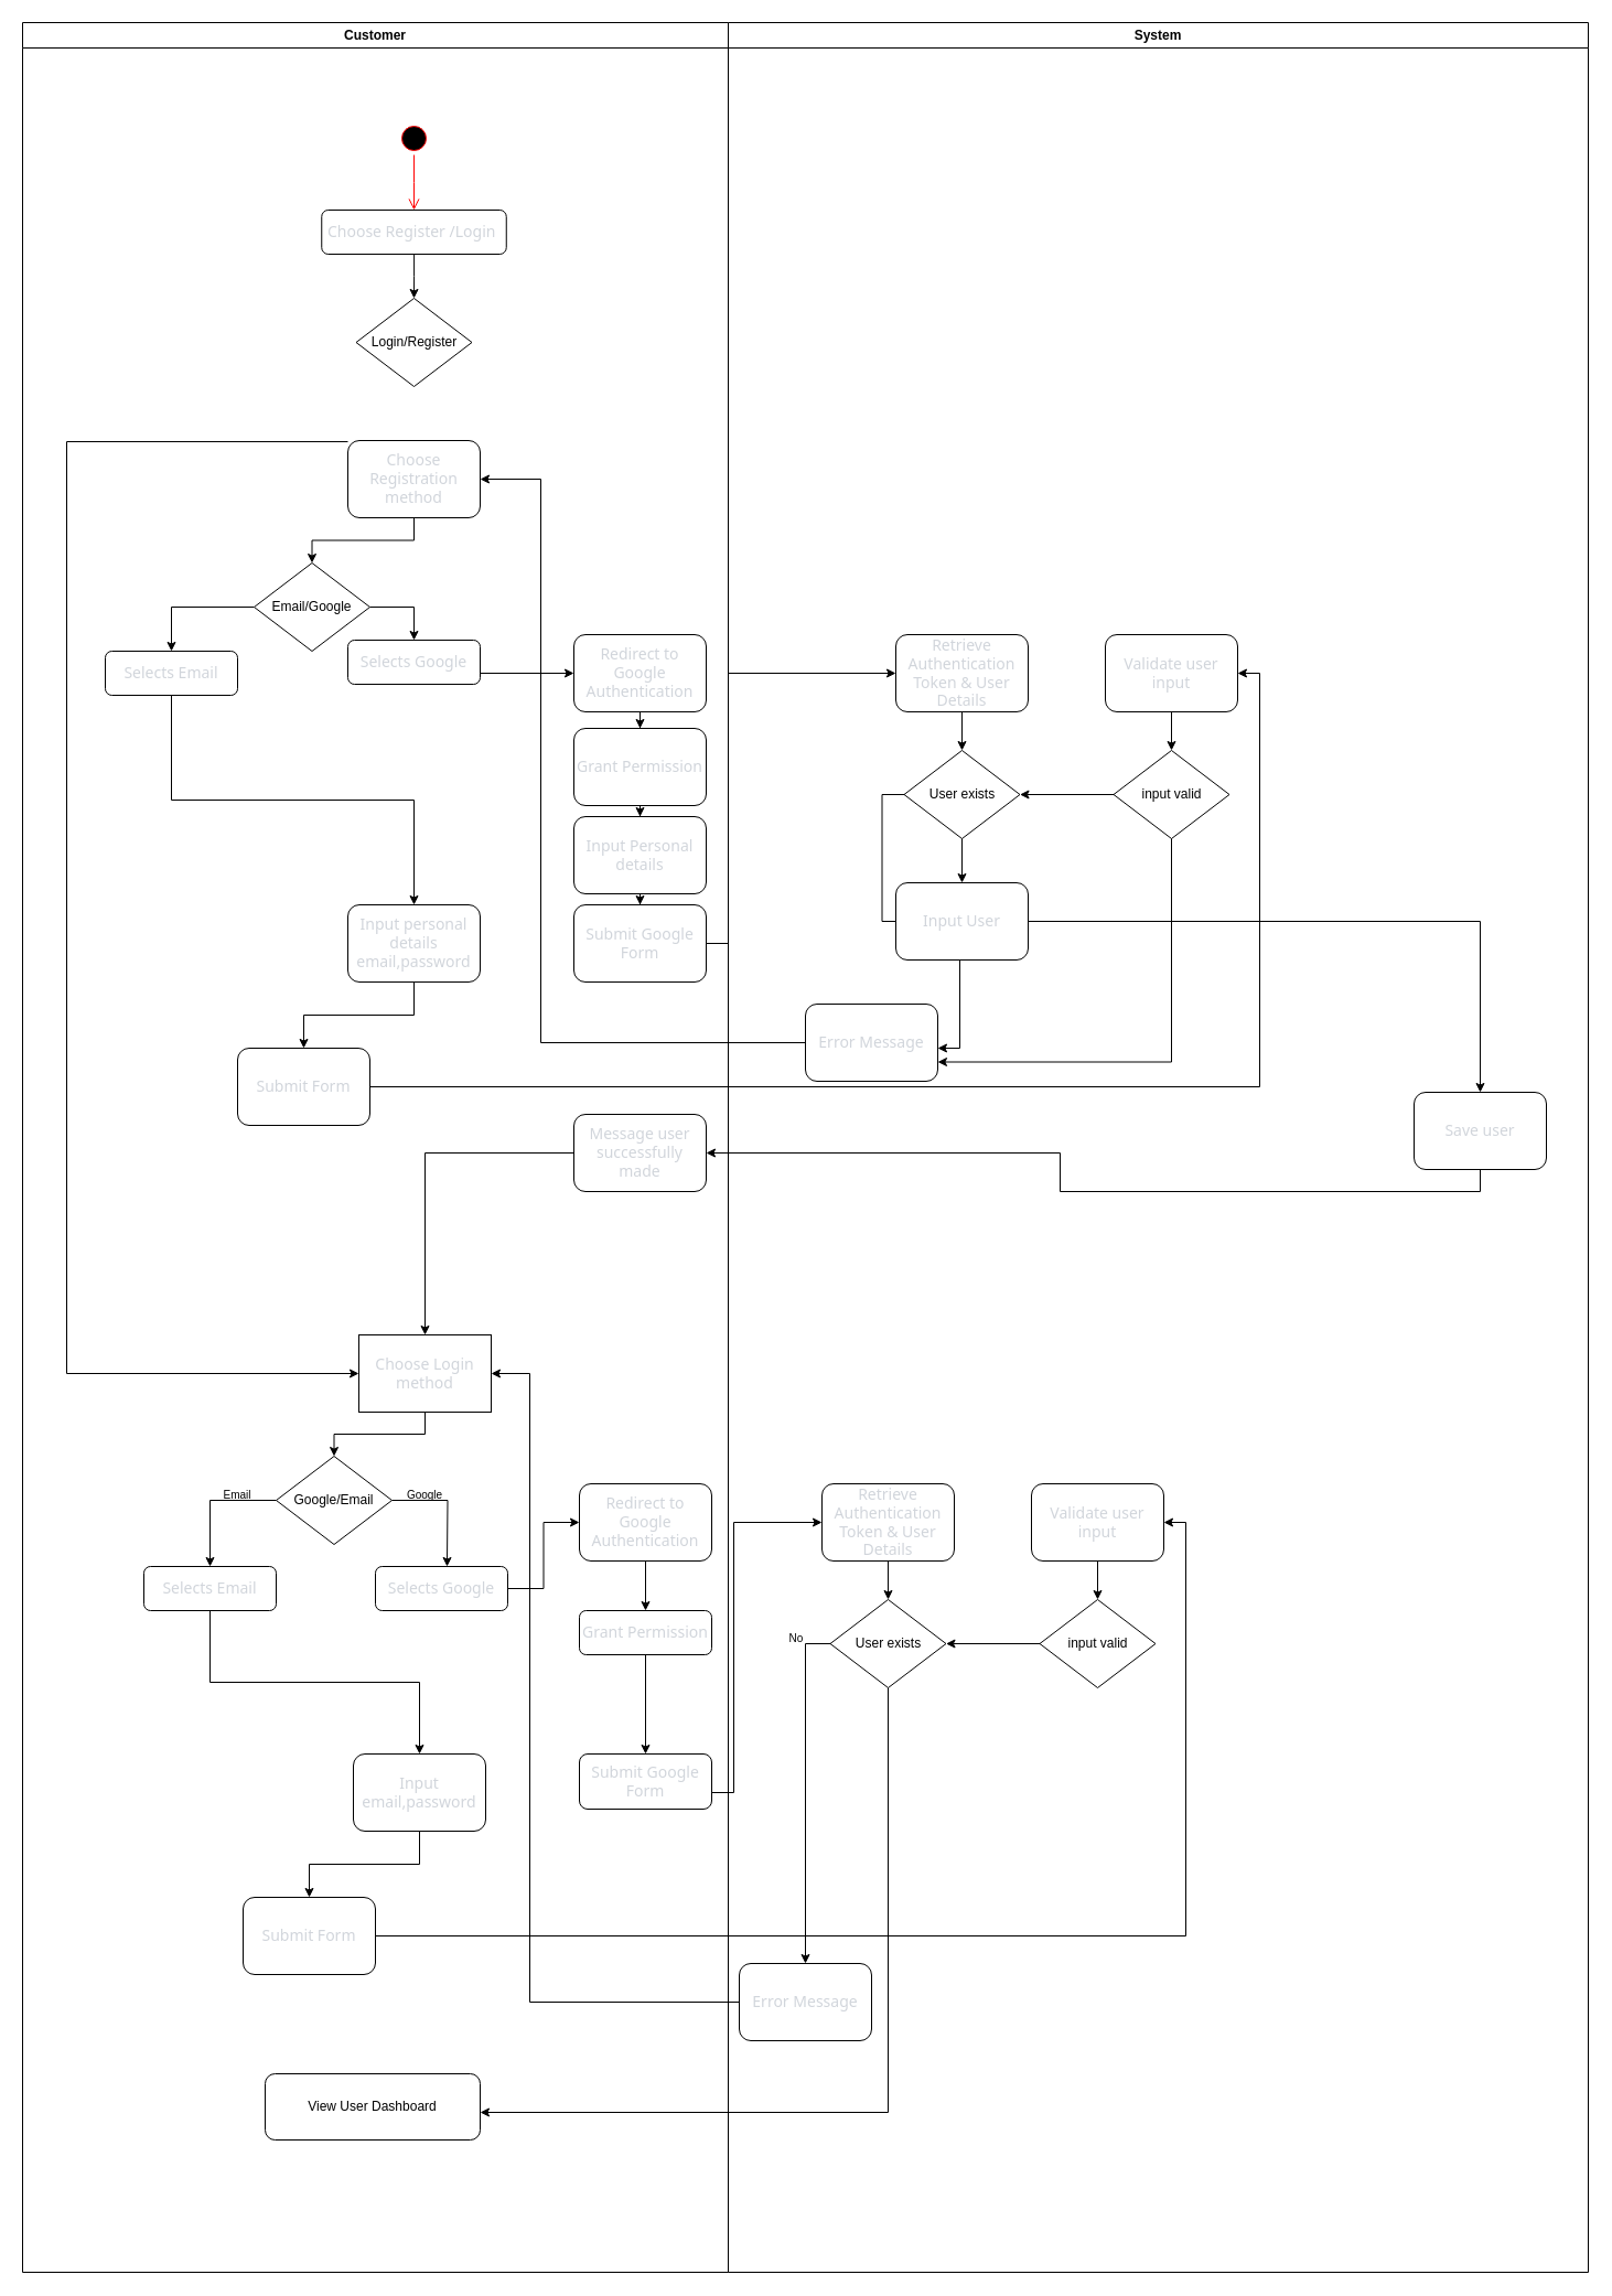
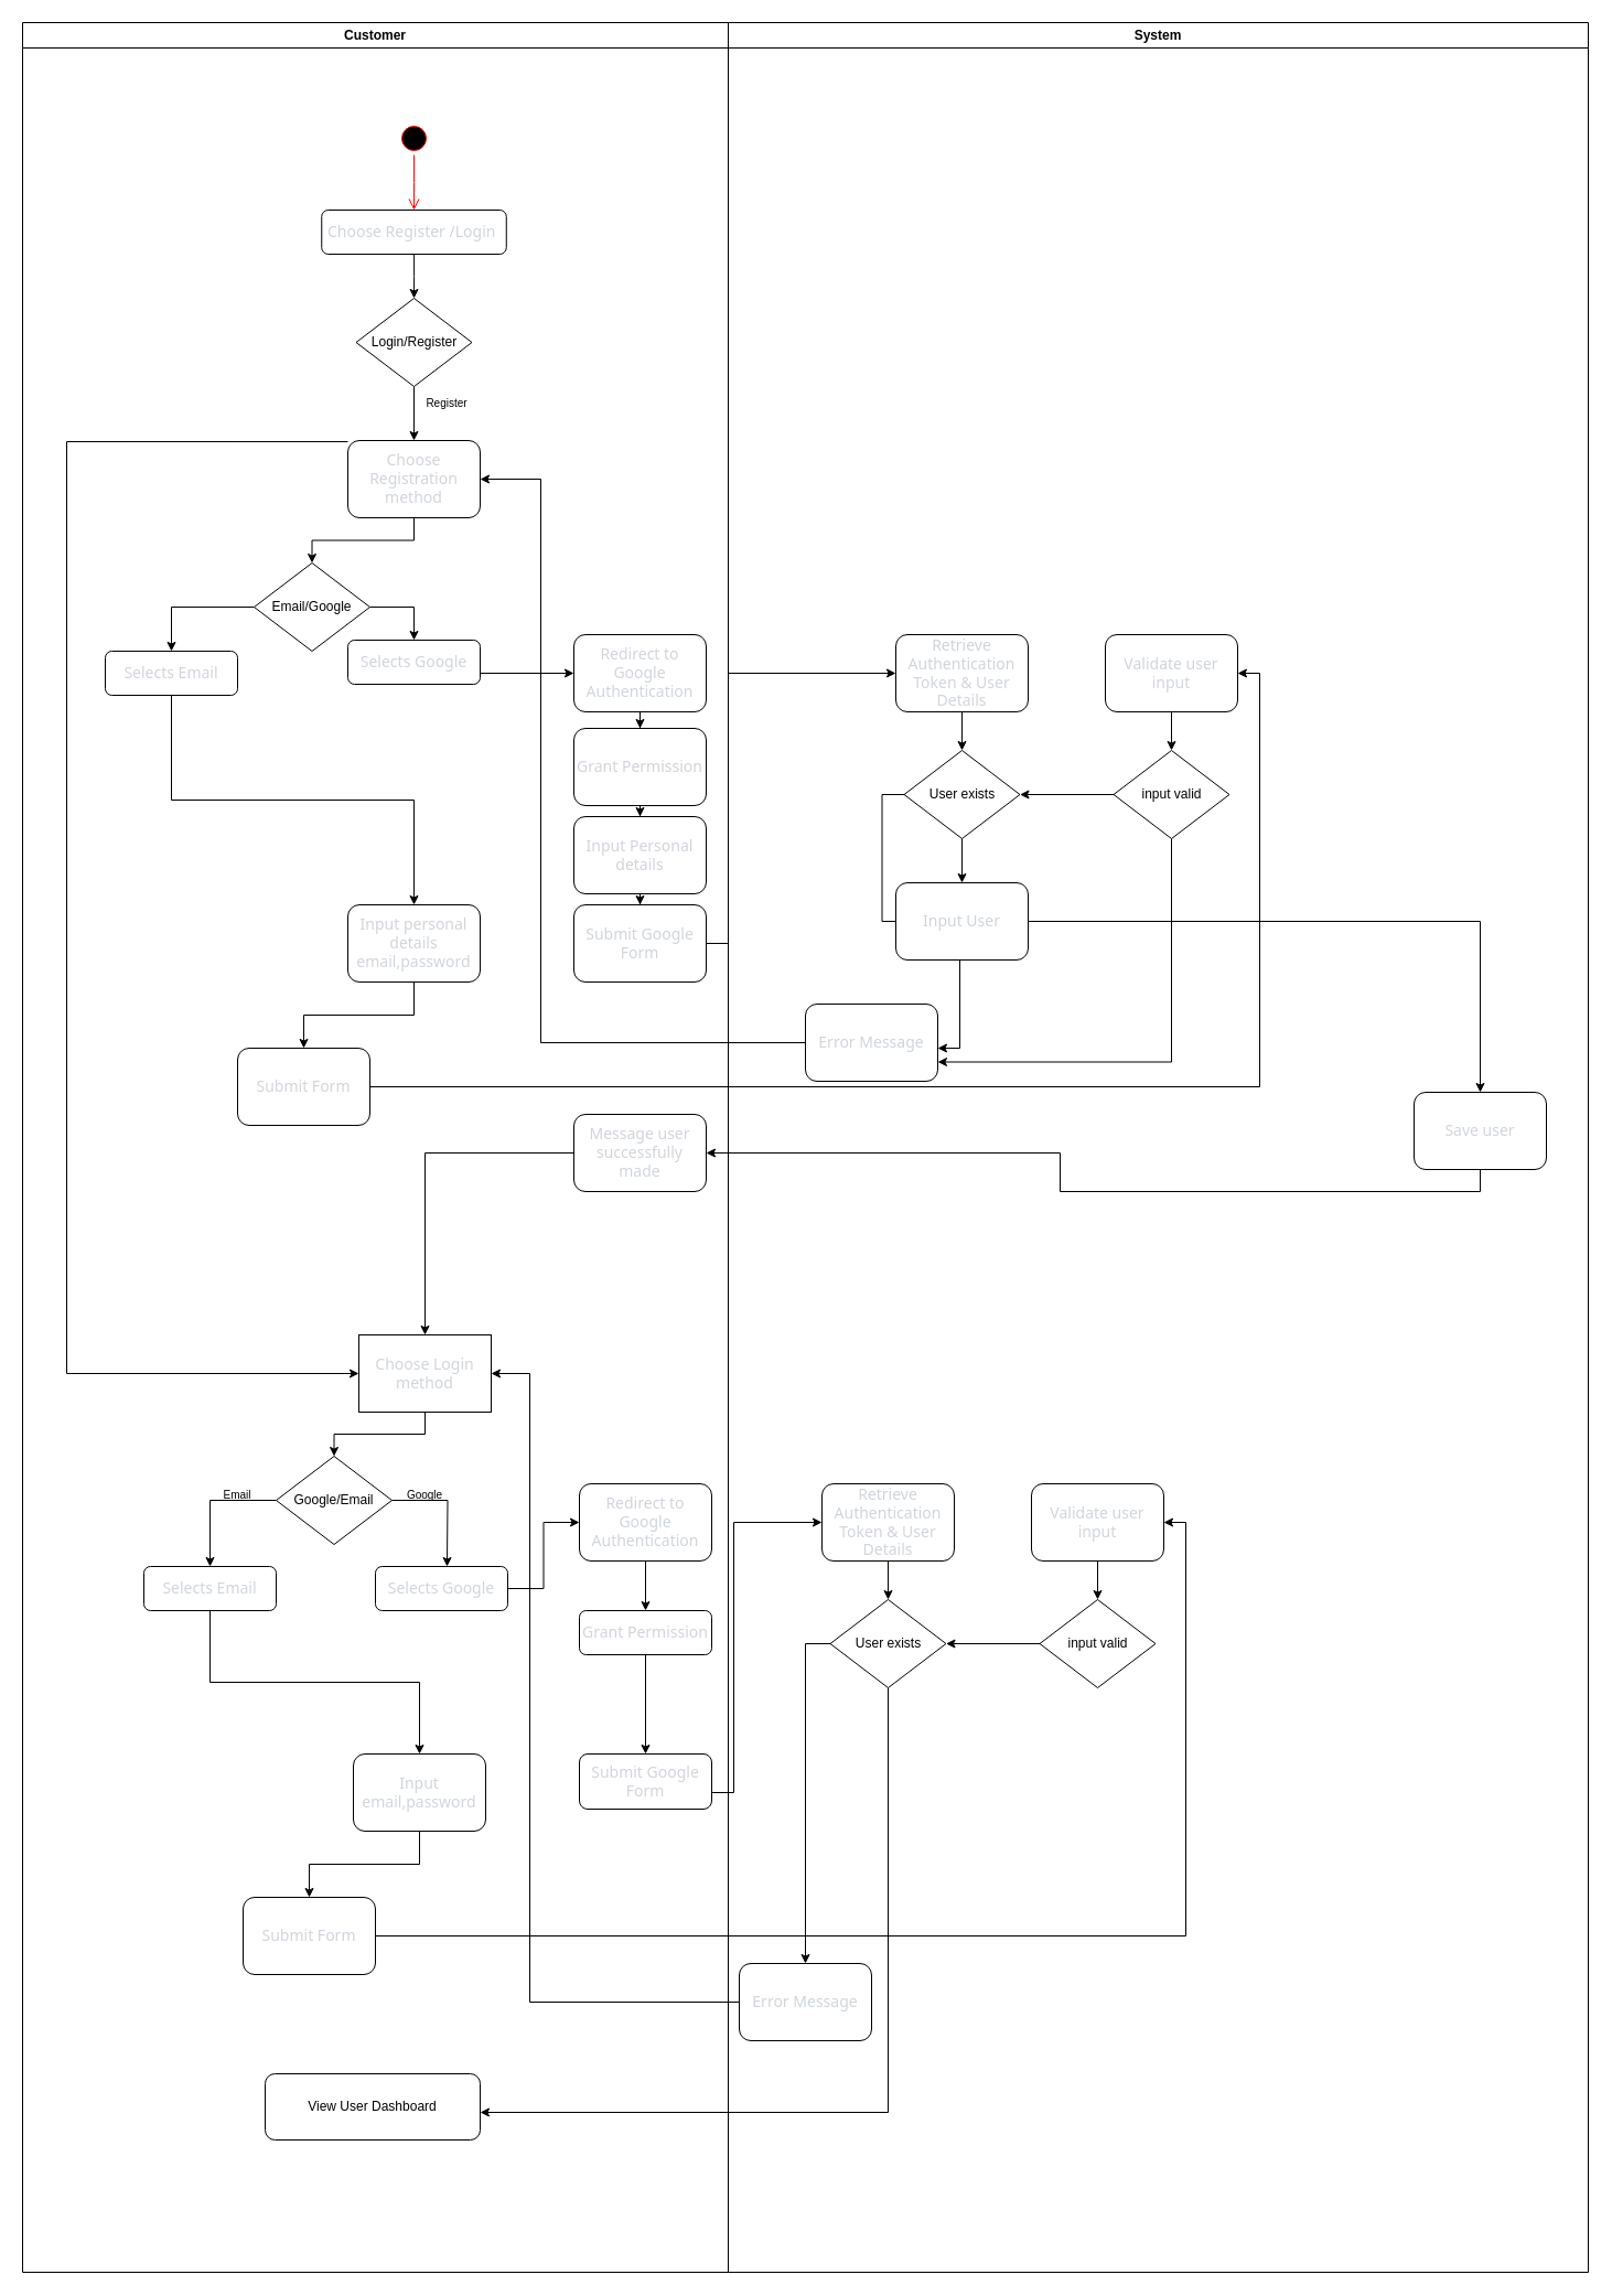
+ <mxCell id="81" value="Register" style="text;html=1;strokeColor=none;fillColor=none;align=center;verticalAlign=middle;whiteSpace=wrap;rounded=0;fontSize=10;" vertex="1" parent="1"><mxGeometry x="375" y="350" width="60" height="30" as="geometry" /></mxCell>
+ <mxCell id="77" style="edgeStyle=orthogonalEdgeStyle;rounded=0;orthogonalLoop=1;jettySize=auto;html=1;entryX=0.5;entryY=0;entryDx=0;entryDy=0;" edge="1" parent="1" source="78" target="24"><mxGeometry relative="1" as="geometry" /></mxCell>
- <mxCell id="74" value="No" style="text;html=1;strokeColor=none;fillColor=none;align=center;verticalAlign=middle;whiteSpace=wrap;rounded=0;fontSize=10;" vertex="1" parent="1"><mxGeometry x="692" y="1470" width="60" height="30" as="geometry" /></mxCell>
